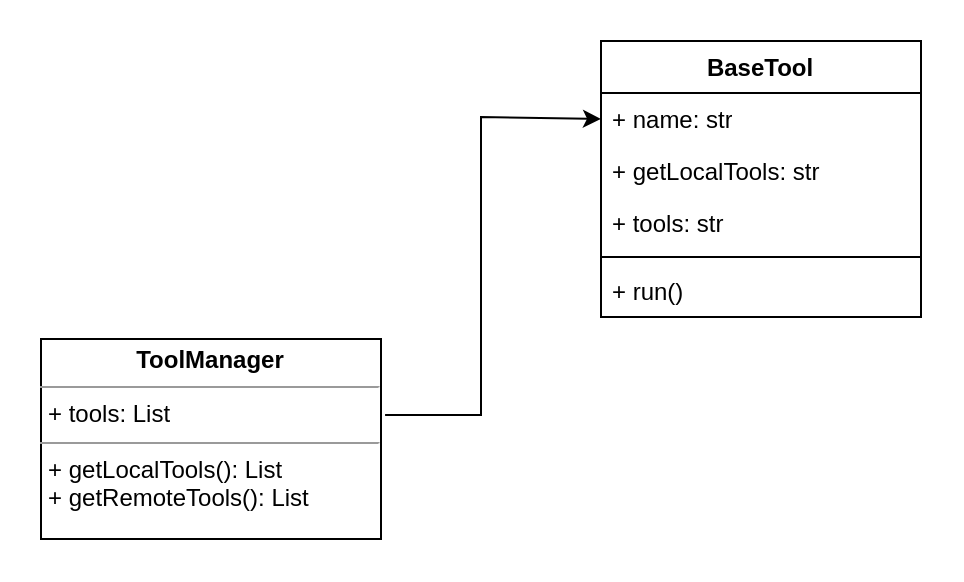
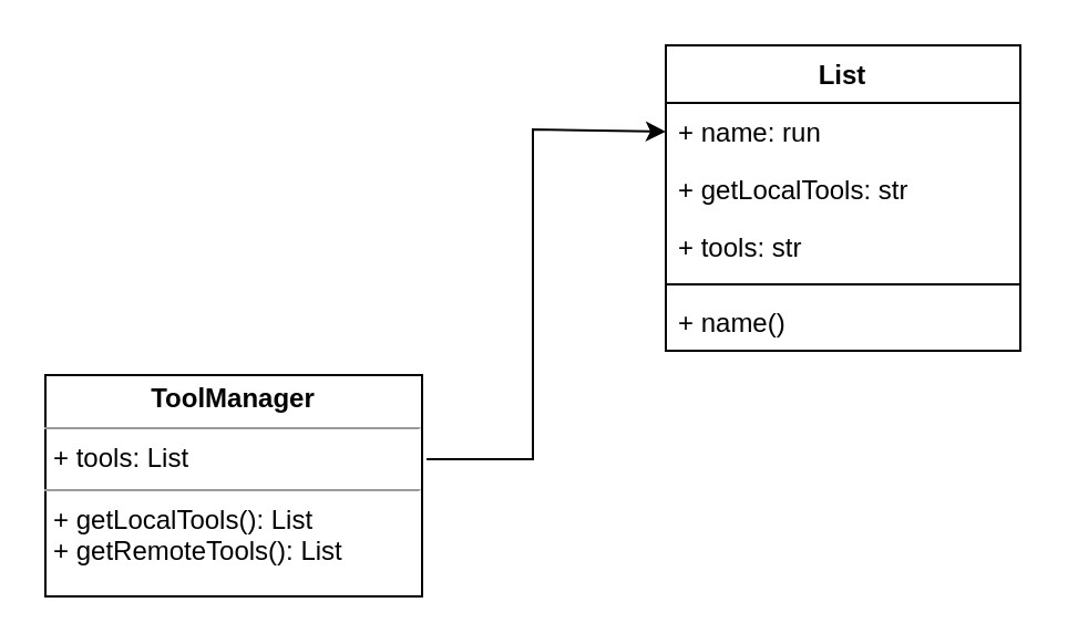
- <mxCell id="4" value="BaseTool" style="swimlane;fontStyle=1;align=center;verticalAlign=top;childLayout=stackLayout;horizontal=1;startSize=26;horizontalStack=0;resizeParent=1;resizeParentMax=0;resizeLast=0;collapsible=1;marginBottom=0;whiteSpace=wrap;html=1;" vertex="1" parent="2"><mxGeometry x="280" width="160" height="138" as="geometry"><mxRectangle x="330" y="320" width="100" height="30" as="alternateBounds" /></mxGeometry></mxCell>
+ <mxCell id="4" value="List" style="swimlane;fontStyle=1;align=center;verticalAlign=top;childLayout=stackLayout;horizontal=1;startSize=26;horizontalStack=0;resizeParent=1;resizeParentMax=0;resizeLast=0;collapsible=1;marginBottom=0;whiteSpace=wrap;html=1;" vertex="1" parent="2"><mxGeometry x="280" width="160" height="138" as="geometry"><mxRectangle x="330" y="320" width="100" height="30" as="alternateBounds" /></mxGeometry></mxCell>
- <mxCell id="5" value="+ name: str" style="text;strokeColor=none;fillColor=none;align=left;verticalAlign=top;spacingLeft=4;spacingRight=4;overflow=hidden;rotatable=0;points=[[0,0.5],[1,0.5]];portConstraint=eastwest;whiteSpace=wrap;html=1;" vertex="1" parent="4"><mxGeometry y="26" width="160" height="26" as="geometry" /></mxCell>
+ <mxCell id="5" value="+ name: run" style="text;strokeColor=none;fillColor=none;align=left;verticalAlign=top;spacingLeft=4;spacingRight=4;overflow=hidden;rotatable=0;points=[[0,0.5],[1,0.5]];portConstraint=eastwest;whiteSpace=wrap;html=1;" vertex="1" parent="4"><mxGeometry y="26" width="160" height="26" as="geometry" /></mxCell>
- <mxCell id="9" value="+ run()" style="text;strokeColor=none;fillColor=none;align=left;verticalAlign=top;spacingLeft=4;spacingRight=4;overflow=hidden;rotatable=0;points=[[0,0.5],[1,0.5]];portConstraint=eastwest;whiteSpace=wrap;html=1;" vertex="1" parent="4"><mxGeometry y="112" width="160" height="26" as="geometry" /></mxCell>
+ <mxCell id="9" value="+ name()" style="text;strokeColor=none;fillColor=none;align=left;verticalAlign=top;spacingLeft=4;spacingRight=4;overflow=hidden;rotatable=0;points=[[0,0.5],[1,0.5]];portConstraint=eastwest;whiteSpace=wrap;html=1;" vertex="1" parent="4"><mxGeometry y="112" width="160" height="26" as="geometry" /></mxCell>
